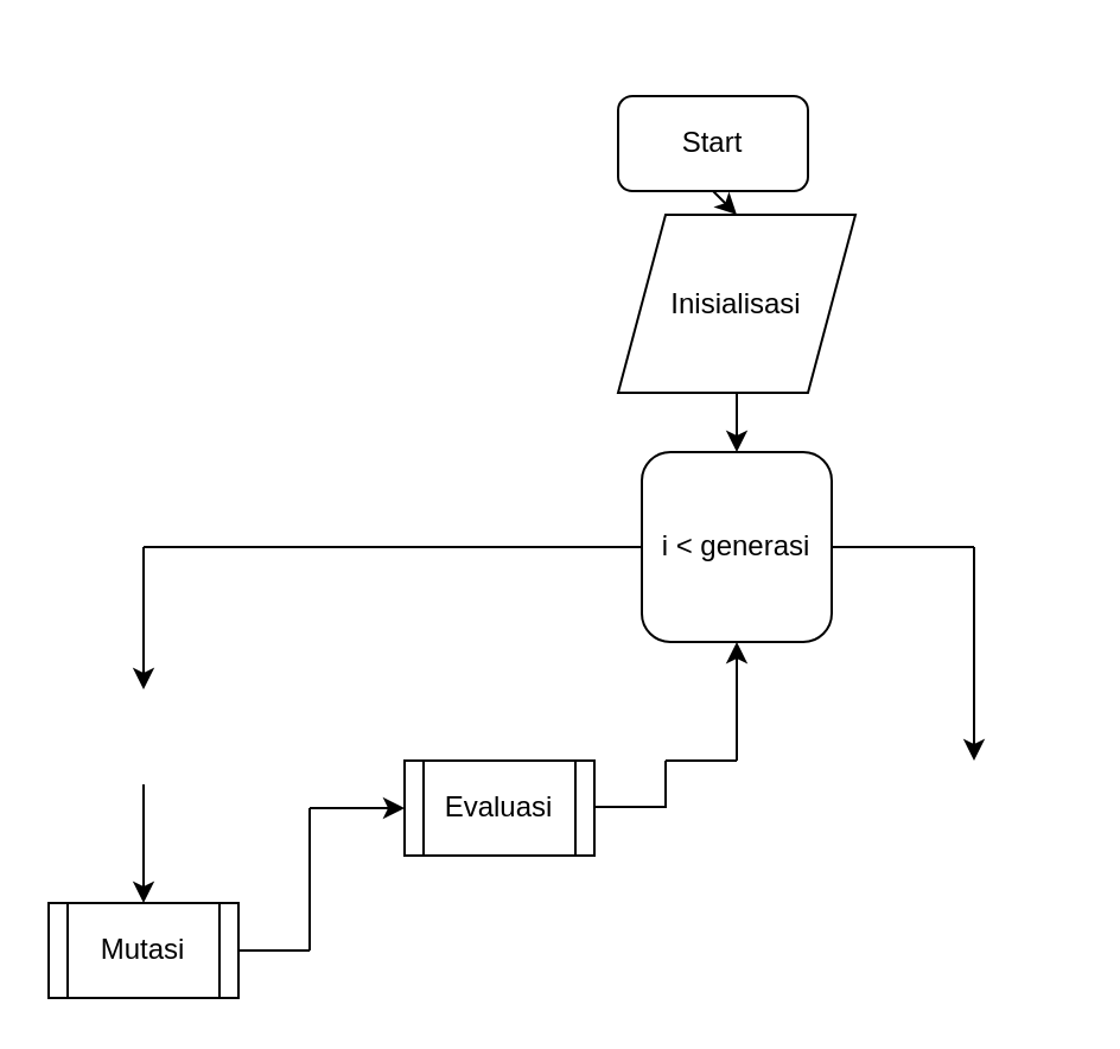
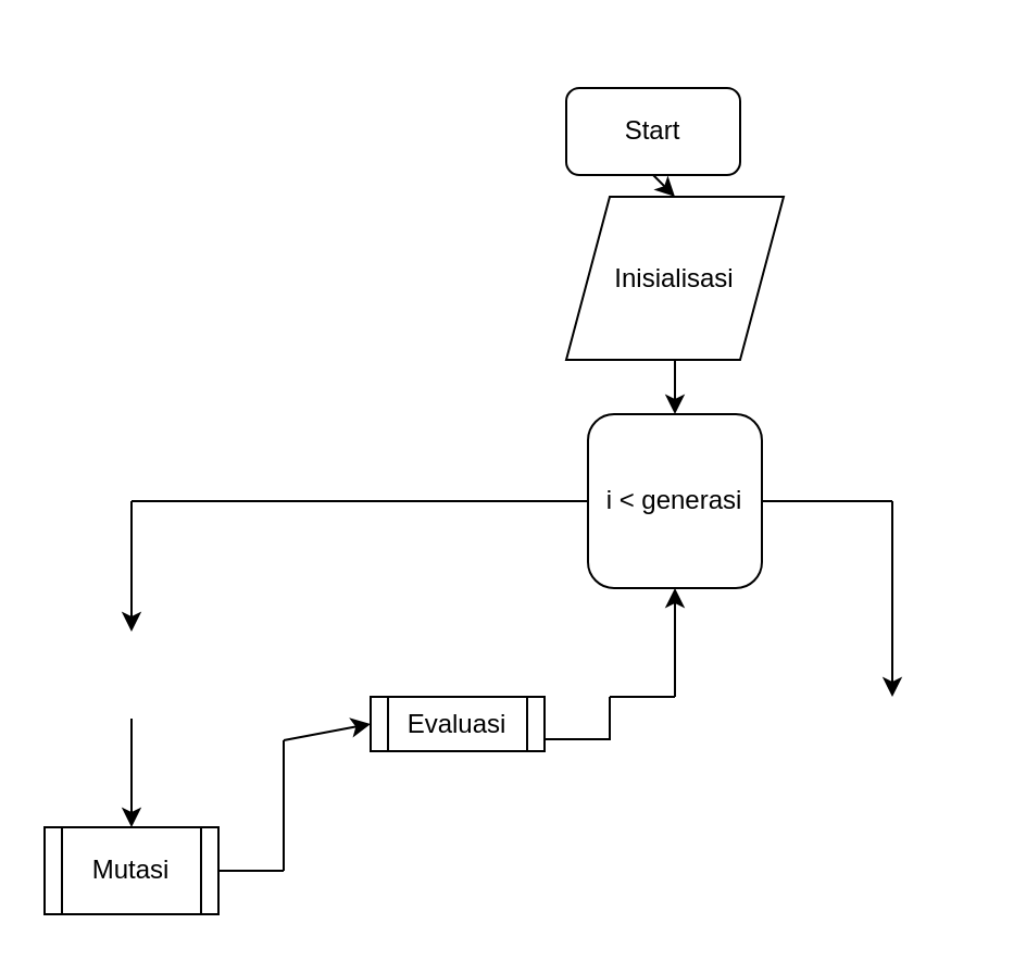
- <mxCell id="16" value="Evaluasi" style="shape=process;whiteSpace=wrap;html=1;backgroundOutline=1;" parent="2" vertex="1"><mxGeometry x="150" y="300" width="80" height="40" as="geometry" /></mxCell>
+ <mxCell id="16" value="Evaluasi" style="shape=process;whiteSpace=wrap;html=1;backgroundOutline=1;" parent="2" vertex="1"><mxGeometry x="150" y="300" width="80" height="25" as="geometry" /></mxCell>
